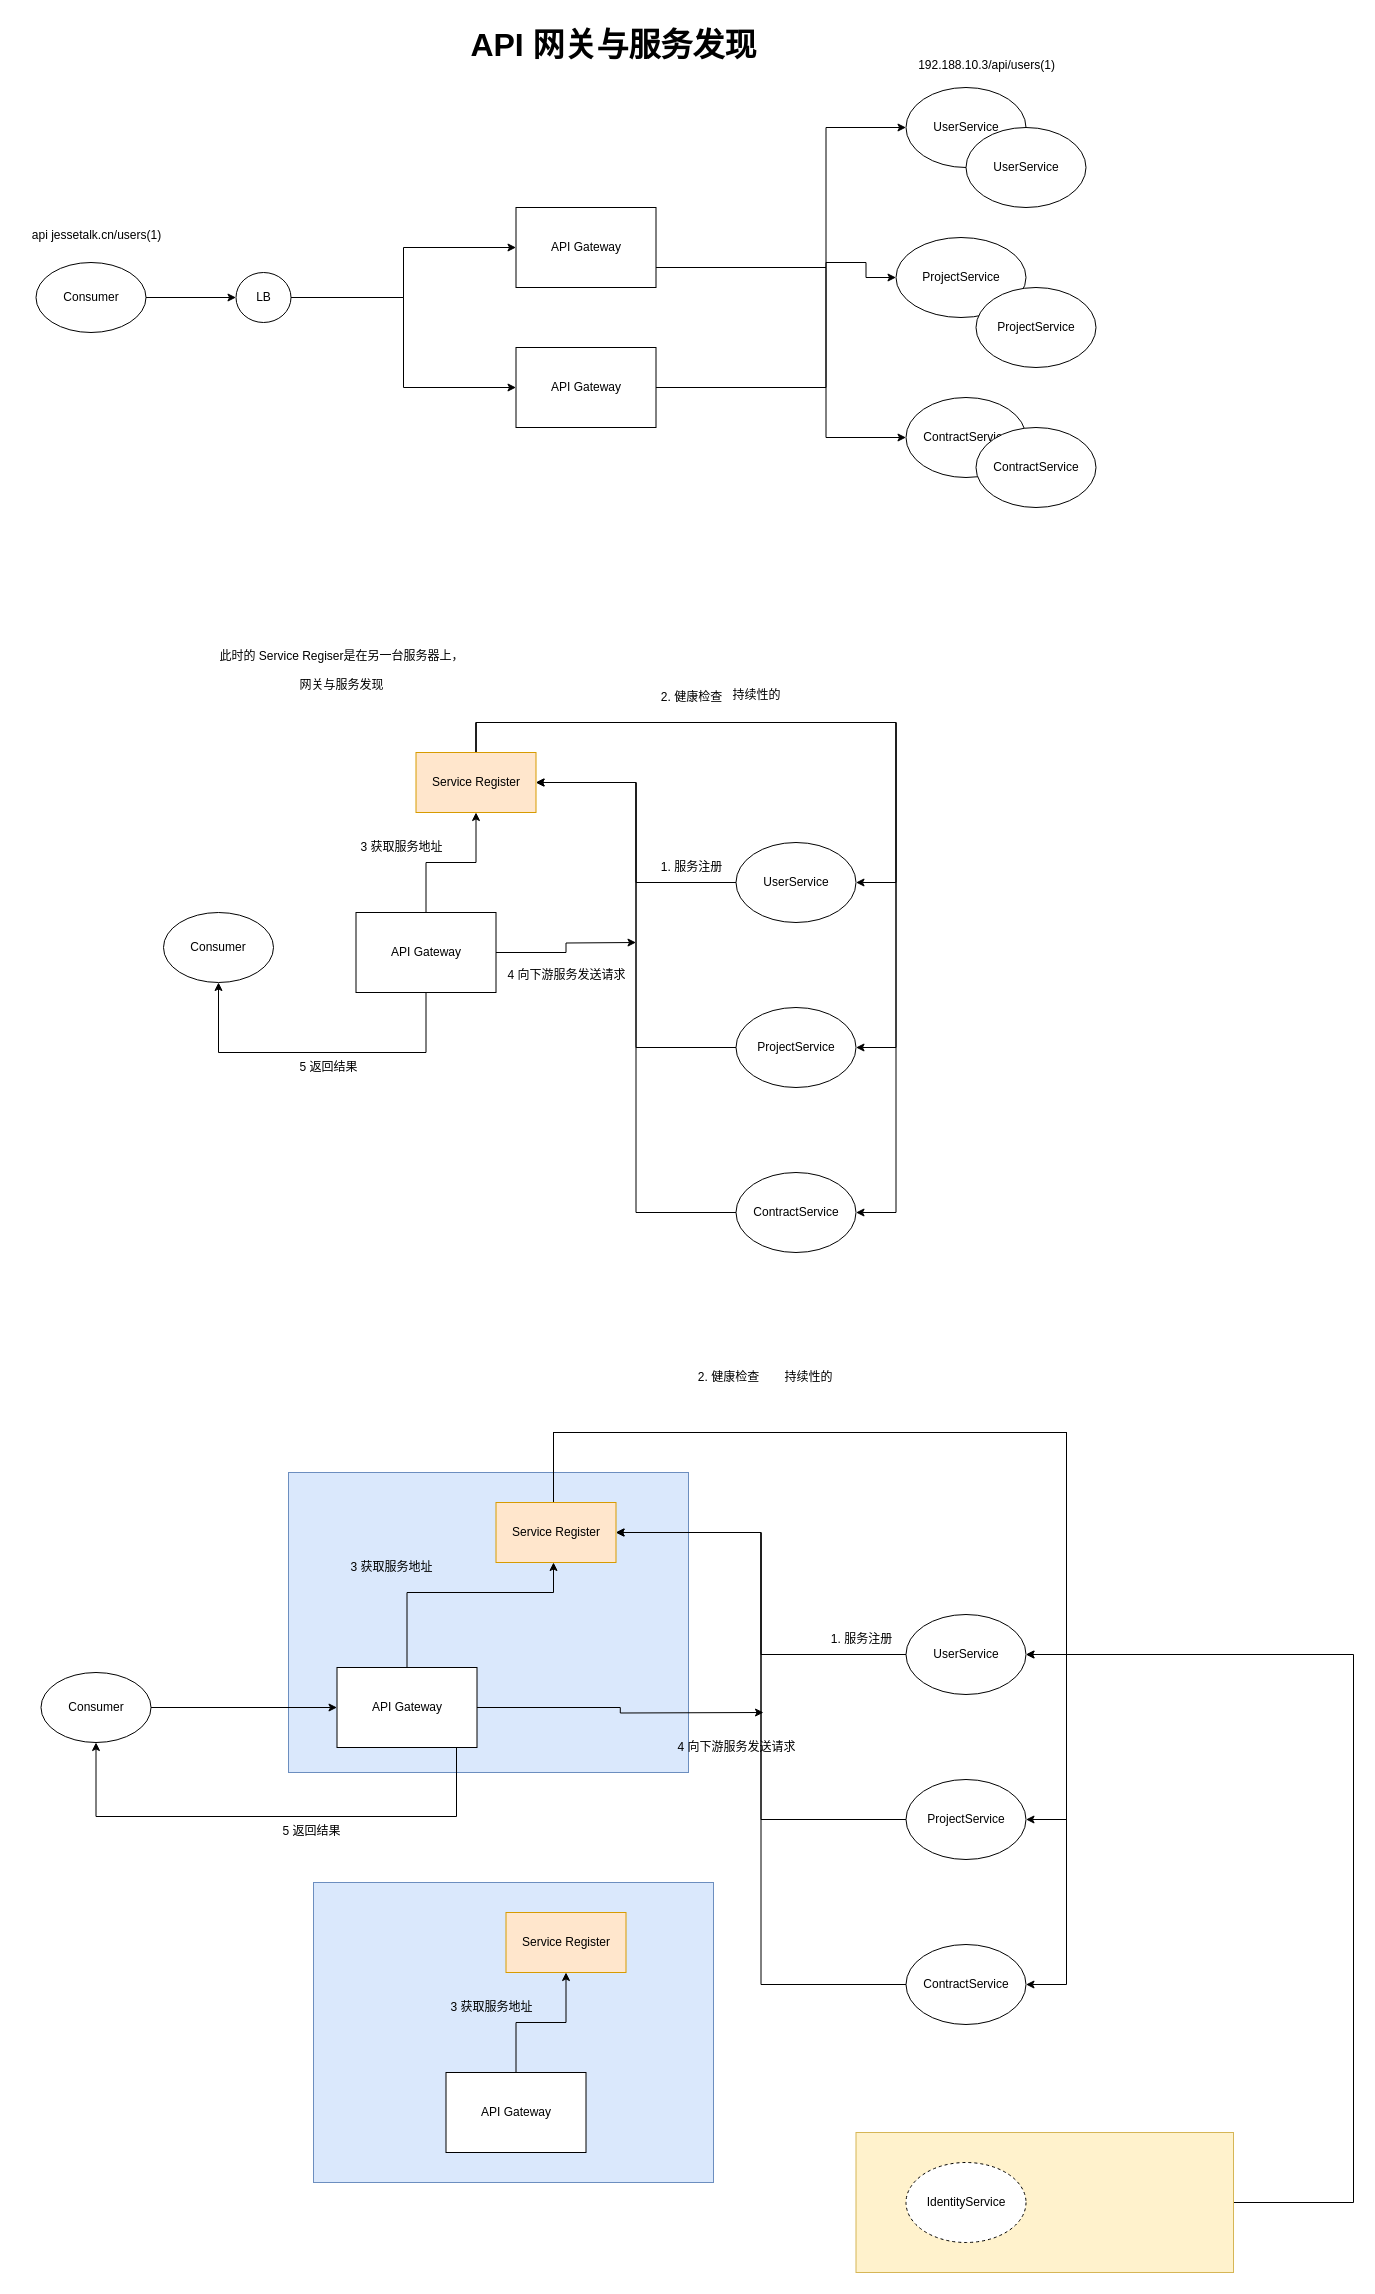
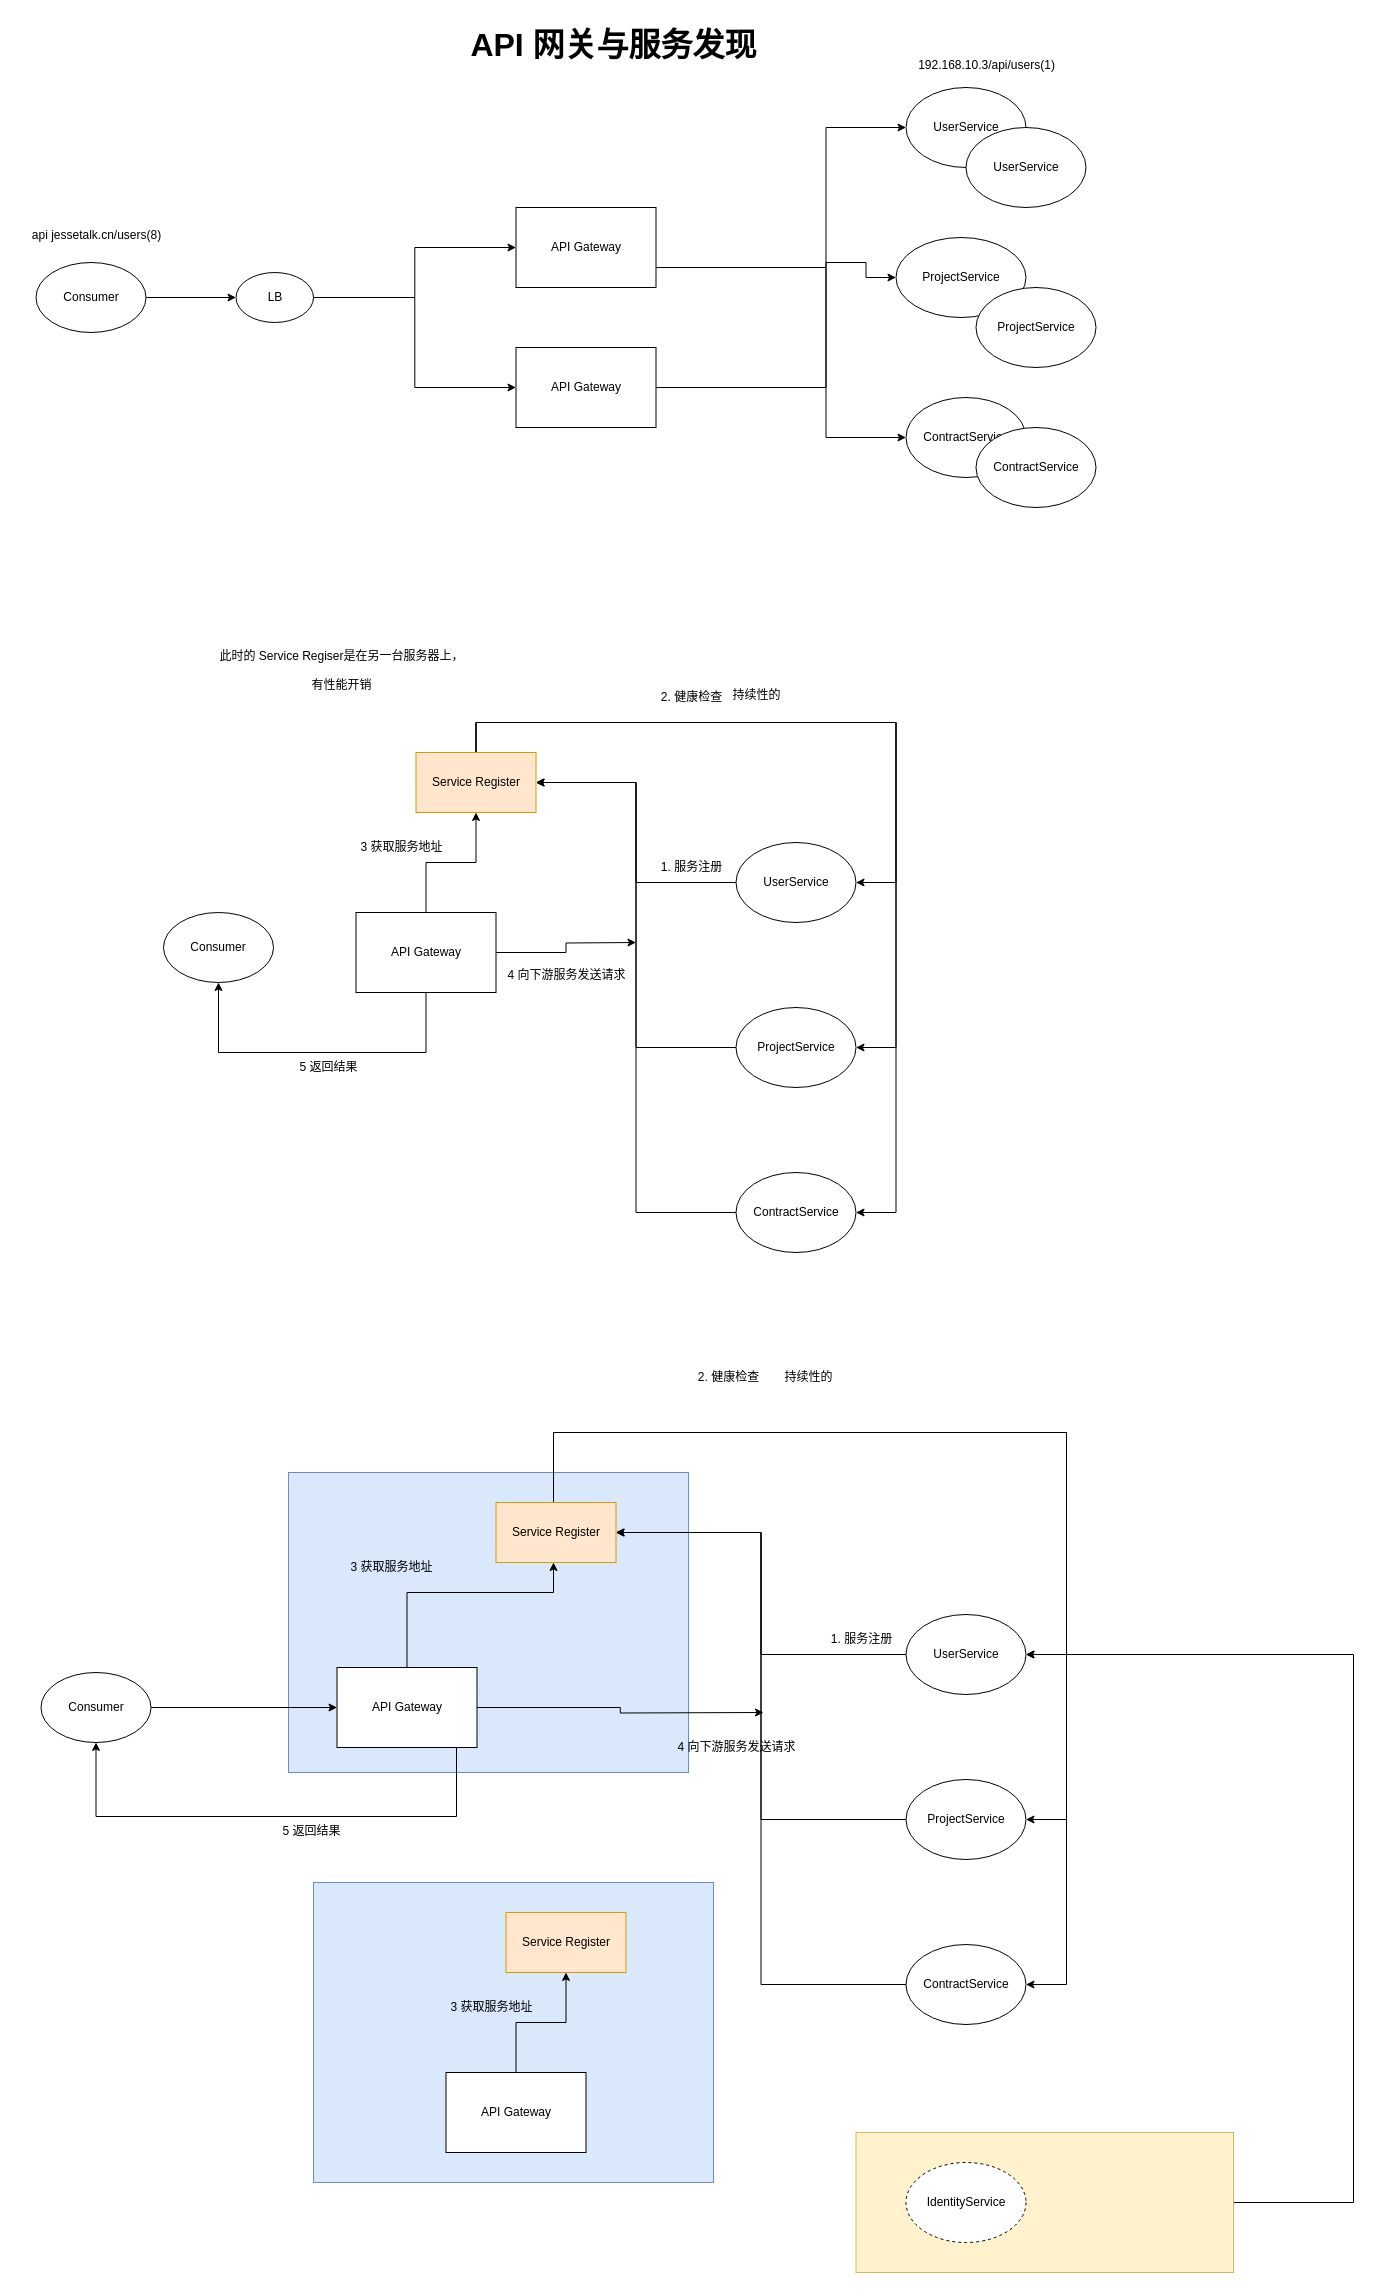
- <mxCell id="23" value="192.188.10.3/api/users(1)" style="text;html=1;align=center;verticalAlign=middle;resizable=0;points=[];autosize=1;strokeColor=none;fillColor=none;" vertex="1" parent="1"><mxGeometry x="905.5" y="50" width="160" height="30" as="geometry" /></mxCell>
+ <mxCell id="23" value="192.168.10.3/api/users(1)" style="text;html=1;align=center;verticalAlign=middle;resizable=0;points=[];autosize=1;strokeColor=none;fillColor=none;" vertex="1" parent="1"><mxGeometry x="905.5" y="50" width="160" height="30" as="geometry" /></mxCell>
- <mxCell id="22" value="api jessetalk.cn/users(1)" style="text;html=1;align=center;verticalAlign=middle;resizable=0;points=[];autosize=1;strokeColor=none;fillColor=none;" vertex="1" parent="1"><mxGeometry x="20.5" y="220" width="150" height="30" as="geometry" /></mxCell>
+ <mxCell id="22" value="api jessetalk.cn/users(8)" style="text;html=1;align=center;verticalAlign=middle;resizable=0;points=[];autosize=1;strokeColor=none;fillColor=none;" vertex="1" parent="1"><mxGeometry x="20.5" y="220" width="150" height="30" as="geometry" /></mxCell>
- <mxCell id="21" value="LB" style="ellipse;whiteSpace=wrap;html=1;" vertex="1" parent="1"><mxGeometry x="235.5" y="272" width="55" height="50" as="geometry" /></mxCell>
+ <mxCell id="21" value="LB" style="ellipse;whiteSpace=wrap;html=1;" vertex="1" parent="1"><mxGeometry x="235.5" y="272" width="77.5" height="50" as="geometry" /></mxCell>
- <mxCell id="46" value="此时的 Service Regiser是在另一台服务器上，&lt;div&gt;&lt;br&gt;&lt;/div&gt;&lt;div&gt;网关与服务发现&lt;div&gt;&lt;br&gt;&lt;/div&gt;&lt;/div&gt;" style="text;html=1;align=center;verticalAlign=middle;resizable=0;points=[];autosize=1;strokeColor=none;fillColor=none;" vertex="1" parent="1"><mxGeometry x="205.5" y="642" width="270" height="70" as="geometry" /></mxCell>
+ <mxCell id="46" value="此时的 Service Regiser是在另一台服务器上，&lt;div&gt;&lt;br&gt;&lt;/div&gt;&lt;div&gt;有性能开销&lt;div&gt;&lt;br&gt;&lt;/div&gt;&lt;/div&gt;" style="text;html=1;align=center;verticalAlign=middle;resizable=0;points=[];autosize=1;strokeColor=none;fillColor=none;" vertex="1" parent="1"><mxGeometry x="205.5" y="642" width="270" height="70" as="geometry" /></mxCell>
